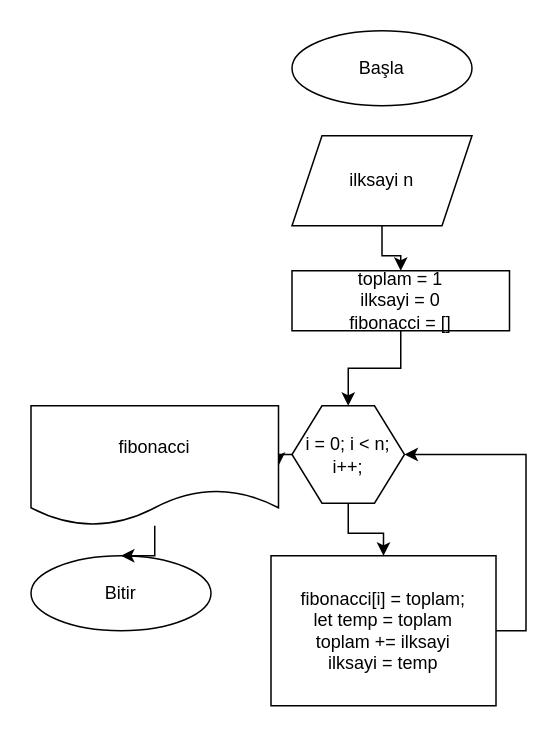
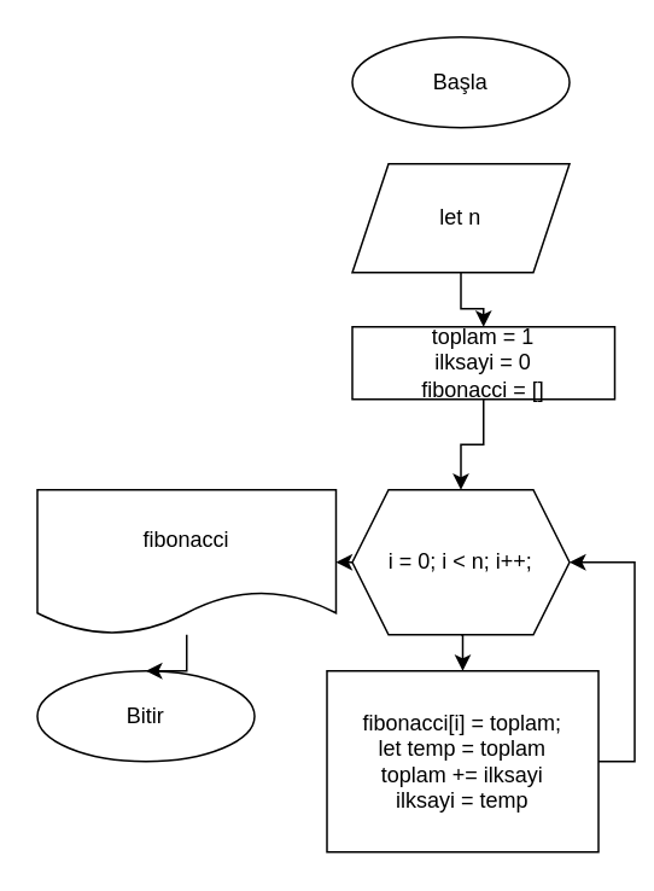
- <mxCell id="4" value="ilksayi n" style="shape=parallelogram;perimeter=parallelogramPerimeter;whiteSpace=wrap;html=1;fixedSize=1;" vertex="1" parent="1"><mxGeometry x="194" y="90" width="120" height="60" as="geometry" /></mxCell>
+ <mxCell id="4" value="let n" style="shape=parallelogram;perimeter=parallelogramPerimeter;whiteSpace=wrap;html=1;fixedSize=1;" vertex="1" parent="1"><mxGeometry x="194" y="90" width="120" height="60" as="geometry" /></mxCell>
- <mxCell id="9" value="i = 0; i &amp;lt; n; i++;" style="shape=hexagon;perimeter=hexagonPerimeter2;whiteSpace=wrap;html=1;fixedSize=1;" vertex="1" parent="1"><mxGeometry x="194" y="270" width="75" height="65" as="geometry" /></mxCell>
+ <mxCell id="9" value="i = 0; i &amp;lt; n; i++;" style="shape=hexagon;perimeter=hexagonPerimeter2;whiteSpace=wrap;html=1;fixedSize=1;" vertex="1" parent="1"><mxGeometry x="194" y="270" width="120" height="80" as="geometry" /></mxCell>
